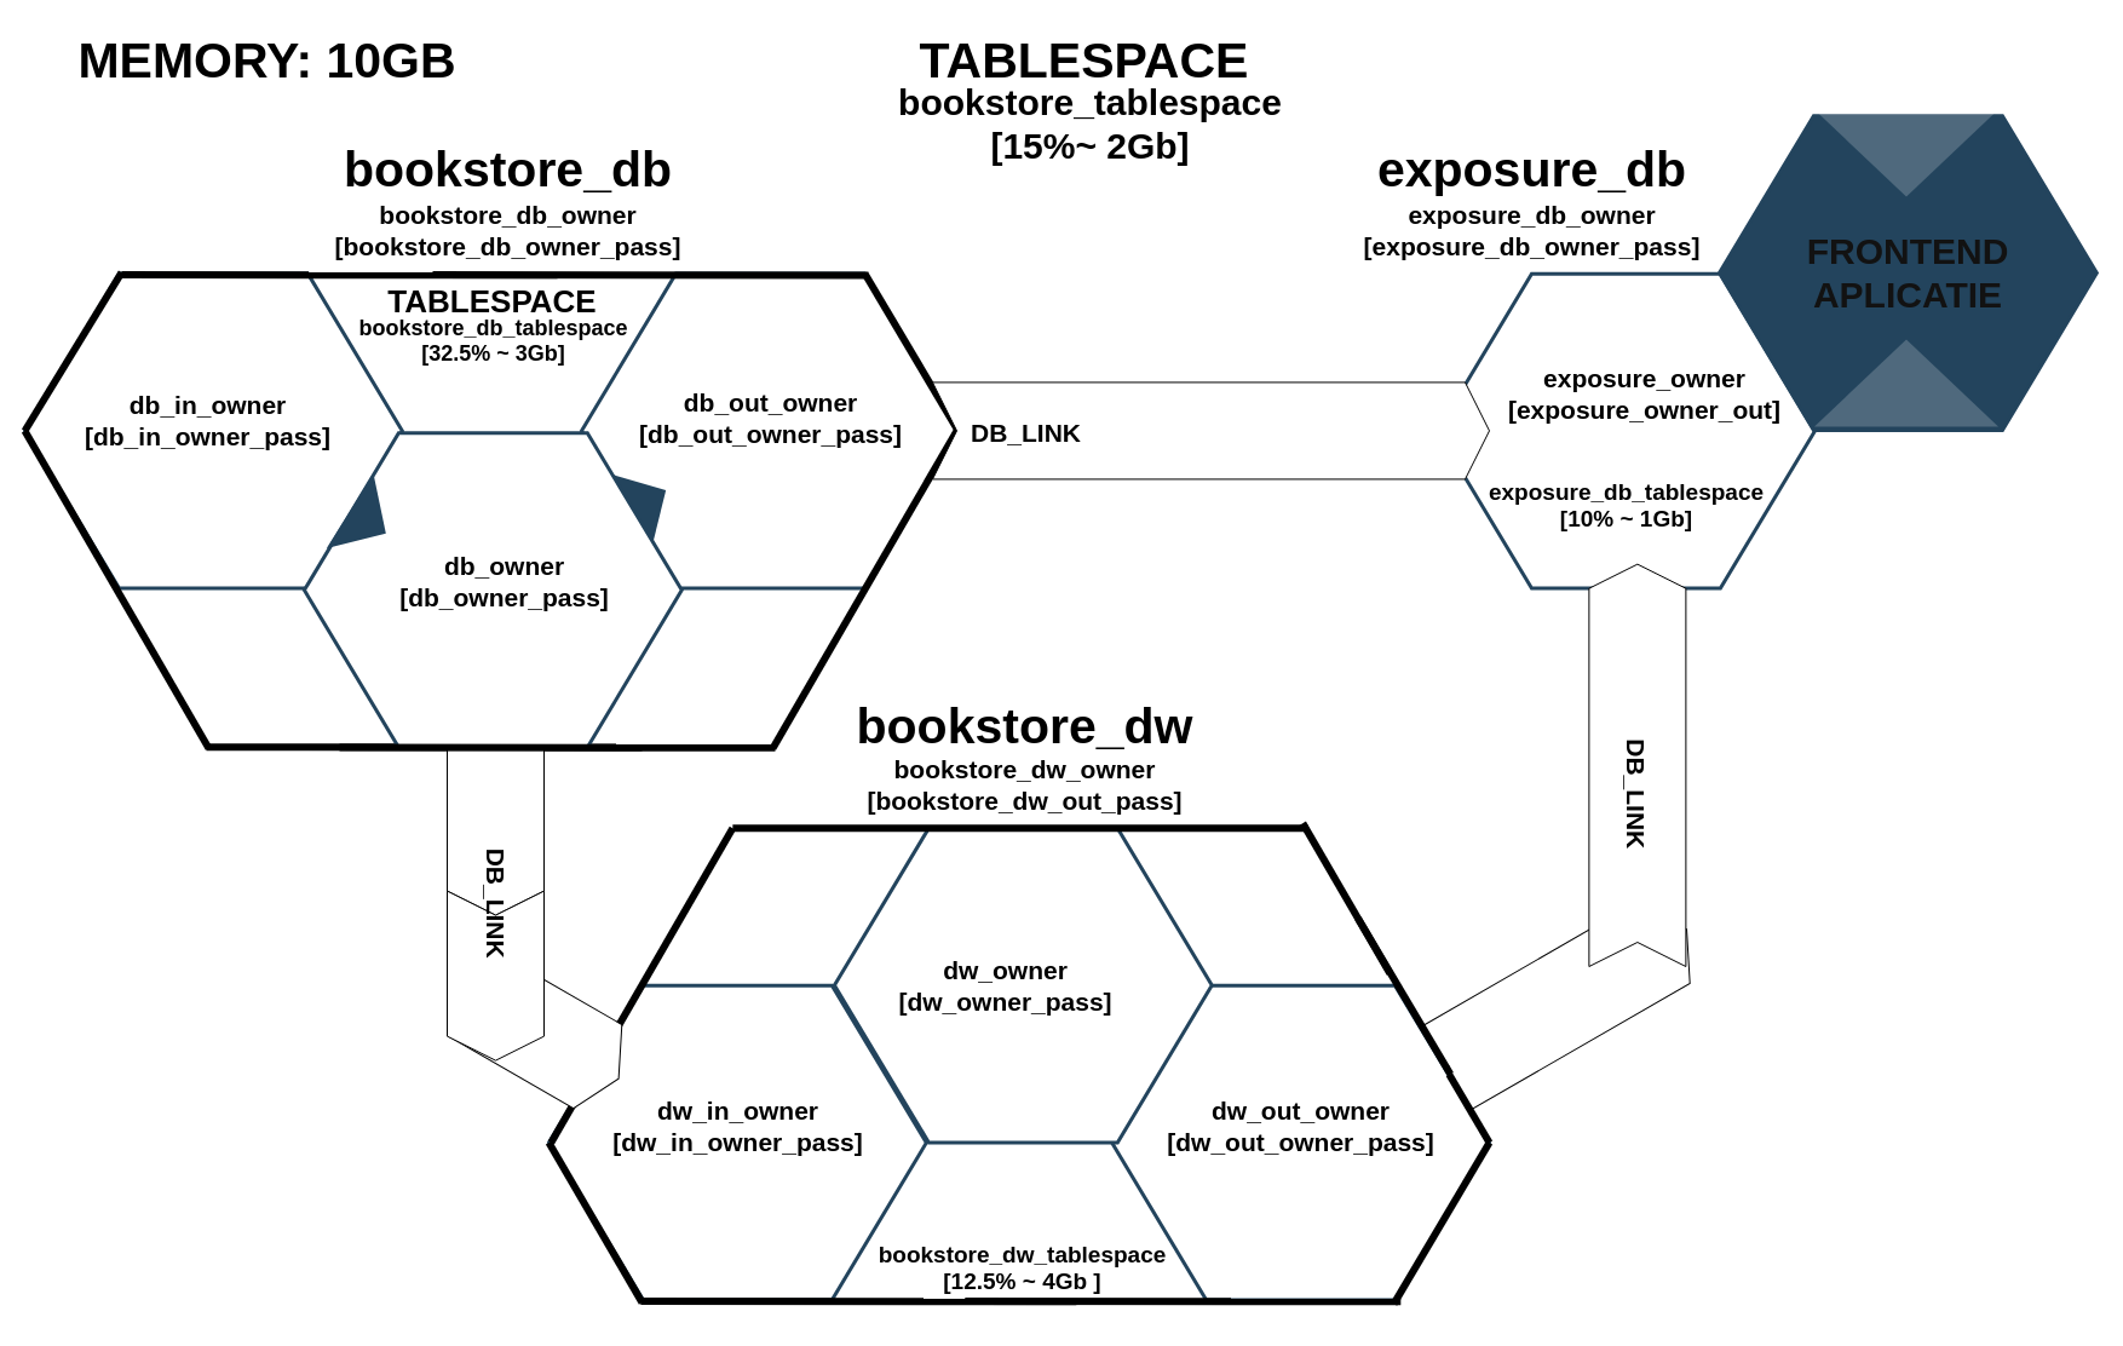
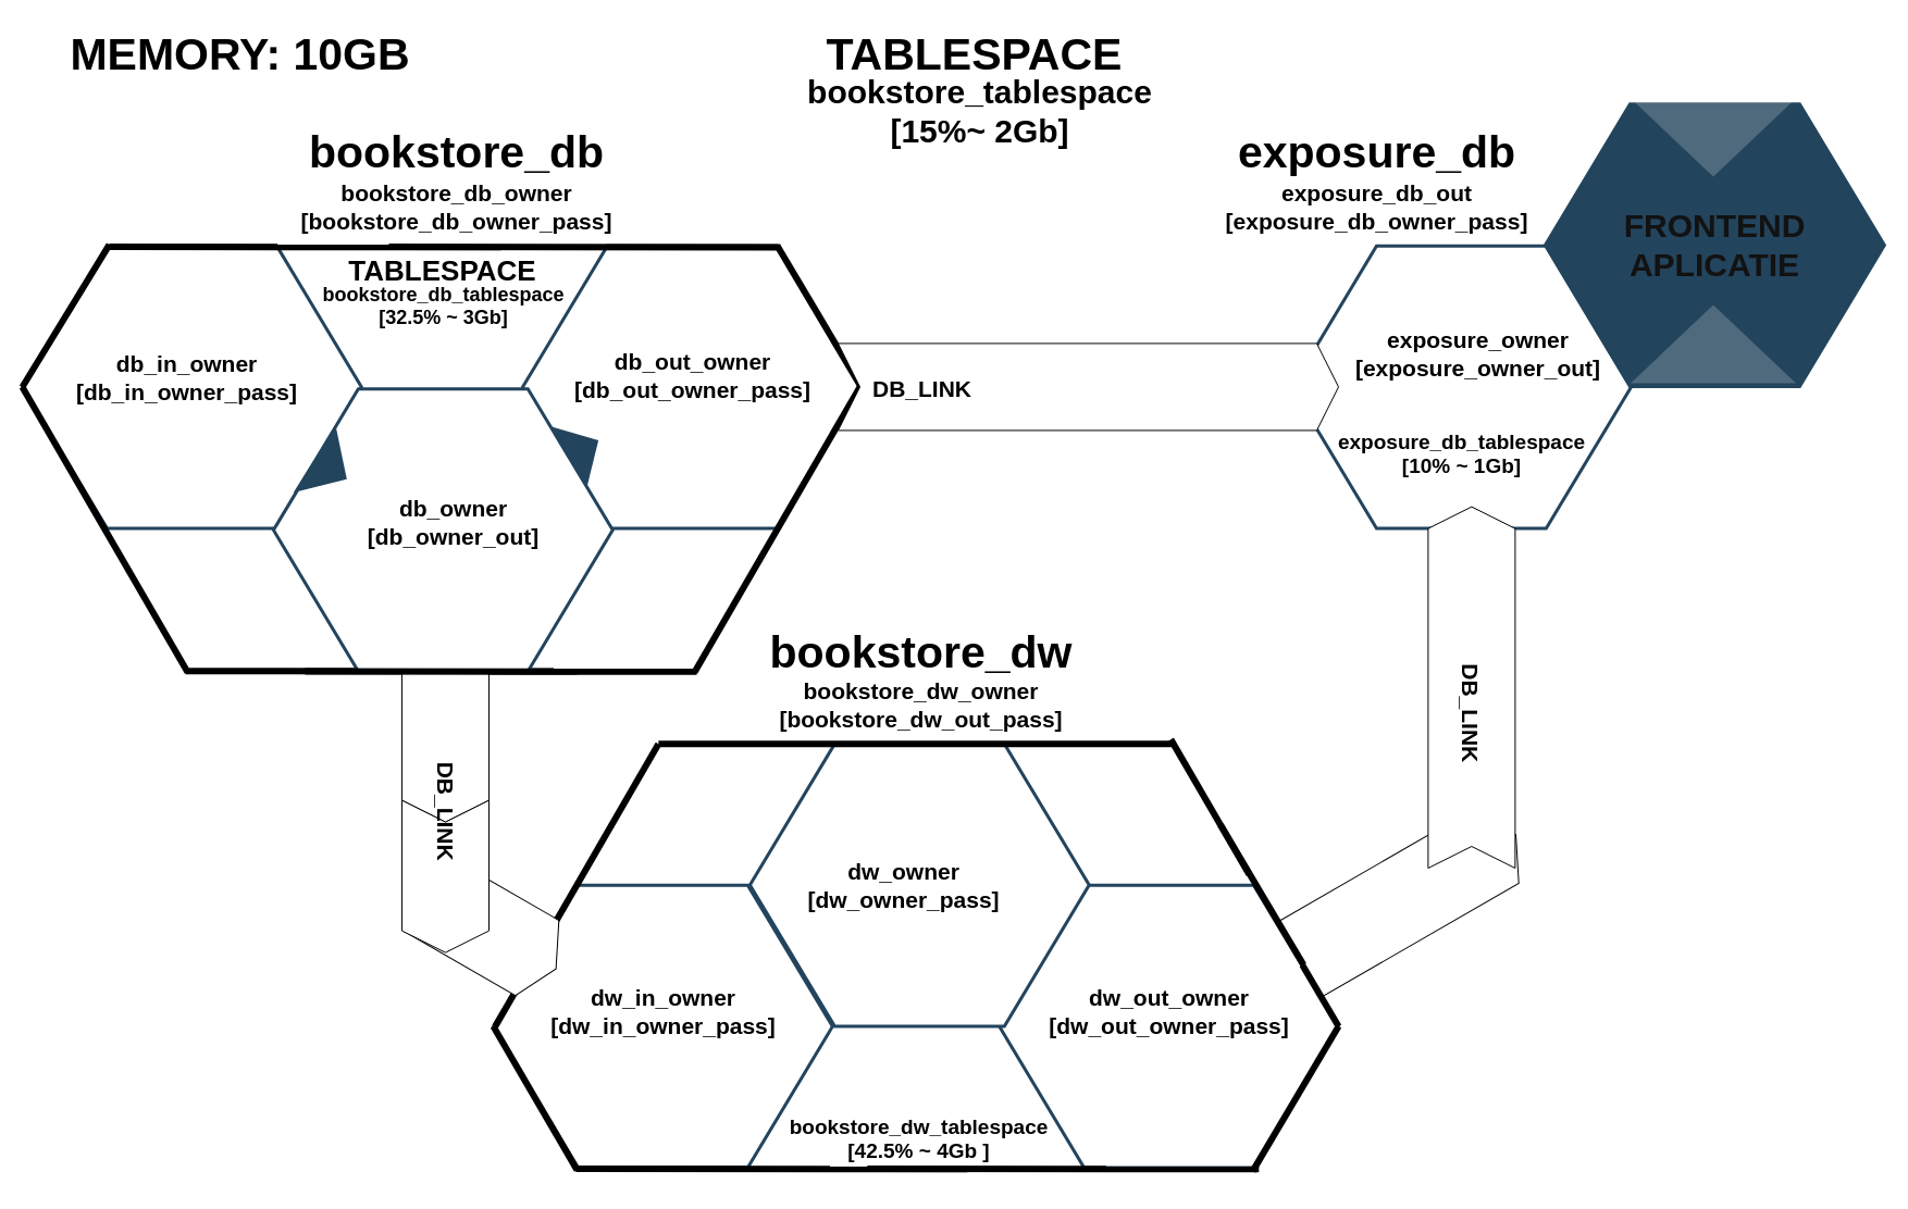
- <mxCell id="57" value="&lt;b&gt;&lt;font style=&quot;font-size: 21px; color: light-dark(rgb(0, 0, 0), rgb(103, 171, 159));&quot;&gt;exposure_db_owner&lt;/font&gt;&lt;/b&gt;&lt;div&gt;&lt;b style=&quot;background-color: transparent; color: light-dark(rgb(0, 0, 0), rgb(255, 255, 255));&quot;&gt;&lt;font style=&quot;font-size: 21px; color: light-dark(rgb(0, 0, 0), rgb(103, 171, 159));&quot;&gt;[&lt;/font&gt;&lt;/b&gt;&lt;b&gt;&lt;font style=&quot;font-size: 21px; color: light-dark(rgb(0, 0, 0), rgb(103, 171, 159));&quot;&gt;exposure_db_owner&lt;/font&gt;&lt;/b&gt;&lt;b style=&quot;background-color: transparent; color: light-dark(rgb(0, 0, 0), rgb(255, 255, 255));&quot;&gt;&lt;font style=&quot;font-size: 21px; color: light-dark(rgb(0, 0, 0), rgb(103, 171, 159));&quot;&gt;_pass]&lt;/font&gt;&lt;/b&gt;&lt;/div&gt;" style="text;html=1;align=center;verticalAlign=middle;resizable=0;points=[];autosize=1;strokeColor=none;fillColor=none;" parent="1" vertex="1"><mxGeometry x="1114.55" y="160" width="300" height="60" as="geometry" /></mxCell>
+ <mxCell id="57" value="&lt;b&gt;&lt;font style=&quot;font-size: 21px; color: light-dark(rgb(0, 0, 0), rgb(103, 171, 159));&quot;&gt;exposure_db_out&lt;/font&gt;&lt;/b&gt;&lt;div&gt;&lt;b style=&quot;background-color: transparent; color: light-dark(rgb(0, 0, 0), rgb(255, 255, 255));&quot;&gt;&lt;font style=&quot;font-size: 21px; color: light-dark(rgb(0, 0, 0), rgb(103, 171, 159));&quot;&gt;[&lt;/font&gt;&lt;/b&gt;&lt;b&gt;&lt;font style=&quot;font-size: 21px; color: light-dark(rgb(0, 0, 0), rgb(103, 171, 159));&quot;&gt;exposure_db_owner&lt;/font&gt;&lt;/b&gt;&lt;b style=&quot;background-color: transparent; color: light-dark(rgb(0, 0, 0), rgb(255, 255, 255));&quot;&gt;&lt;font style=&quot;font-size: 21px; color: light-dark(rgb(0, 0, 0), rgb(103, 171, 159));&quot;&gt;_pass]&lt;/font&gt;&lt;/b&gt;&lt;/div&gt;" style="text;html=1;align=center;verticalAlign=middle;resizable=0;points=[];autosize=1;strokeColor=none;fillColor=none;" parent="1" vertex="1"><mxGeometry x="1114.55" y="160" width="300" height="60" as="geometry" /></mxCell>
- <mxCell id="38" value="&lt;b&gt;&lt;font style=&quot;font-size: 21px; color: light-dark(rgb(0, 0, 0), rgb(103, 171, 159));&quot;&gt;db_owner&lt;/font&gt;&lt;/b&gt;&lt;div&gt;&lt;b&gt;&lt;font style=&quot;font-size: 21px; color: light-dark(rgb(0, 0, 0), rgb(103, 171, 159));&quot;&gt;[db_owner_pass]&lt;/font&gt;&lt;/b&gt;&lt;/div&gt;" style="text;html=1;align=center;verticalAlign=middle;resizable=0;points=[];autosize=1;strokeColor=none;fillColor=none;" parent="1" vertex="1"><mxGeometry x="315.92" y="449.63" width="200" height="60" as="geometry" /></mxCell>
+ <mxCell id="38" value="&lt;b&gt;&lt;font style=&quot;font-size: 21px; color: light-dark(rgb(0, 0, 0), rgb(103, 171, 159));&quot;&gt;db_owner&lt;/font&gt;&lt;/b&gt;&lt;div&gt;&lt;b&gt;&lt;font style=&quot;font-size: 21px; color: light-dark(rgb(0, 0, 0), rgb(103, 171, 159));&quot;&gt;[db_owner_out]&lt;/font&gt;&lt;/b&gt;&lt;/div&gt;" style="text;html=1;align=center;verticalAlign=middle;resizable=0;points=[];autosize=1;strokeColor=none;fillColor=none;" parent="1" vertex="1"><mxGeometry x="315.92" y="449.63" width="200" height="60" as="geometry" /></mxCell>
- <mxCell id="63" value="&lt;b style=&quot;&quot;&gt;&lt;font style=&quot;font-size: 19px;&quot;&gt;bookstore_dw_tablespace&lt;/font&gt;&lt;/b&gt;&lt;div&gt;&lt;b style=&quot;&quot;&gt;&lt;font style=&quot;font-size: 19px;&quot;&gt;[12.5% ~ 4Gb ]&lt;/font&gt;&lt;/b&gt;&lt;div&gt;&lt;br&gt;&lt;/div&gt;&lt;/div&gt;" style="text;html=1;align=center;verticalAlign=middle;resizable=0;points=[];autosize=1;strokeColor=none;fillColor=none;" parent="1" vertex="1"><mxGeometry x="713.84" y="1020" width="260" height="70" as="geometry" /></mxCell>
+ <mxCell id="63" value="&lt;b style=&quot;&quot;&gt;&lt;font style=&quot;font-size: 19px;&quot;&gt;bookstore_dw_tablespace&lt;/font&gt;&lt;/b&gt;&lt;div&gt;&lt;b style=&quot;&quot;&gt;&lt;font style=&quot;font-size: 19px;&quot;&gt;[42.5% ~ 4Gb ]&lt;/font&gt;&lt;/b&gt;&lt;div&gt;&lt;br&gt;&lt;/div&gt;&lt;/div&gt;" style="text;html=1;align=center;verticalAlign=middle;resizable=0;points=[];autosize=1;strokeColor=none;fillColor=none;" parent="1" vertex="1"><mxGeometry x="713.84" y="1020" width="260" height="70" as="geometry" /></mxCell>
